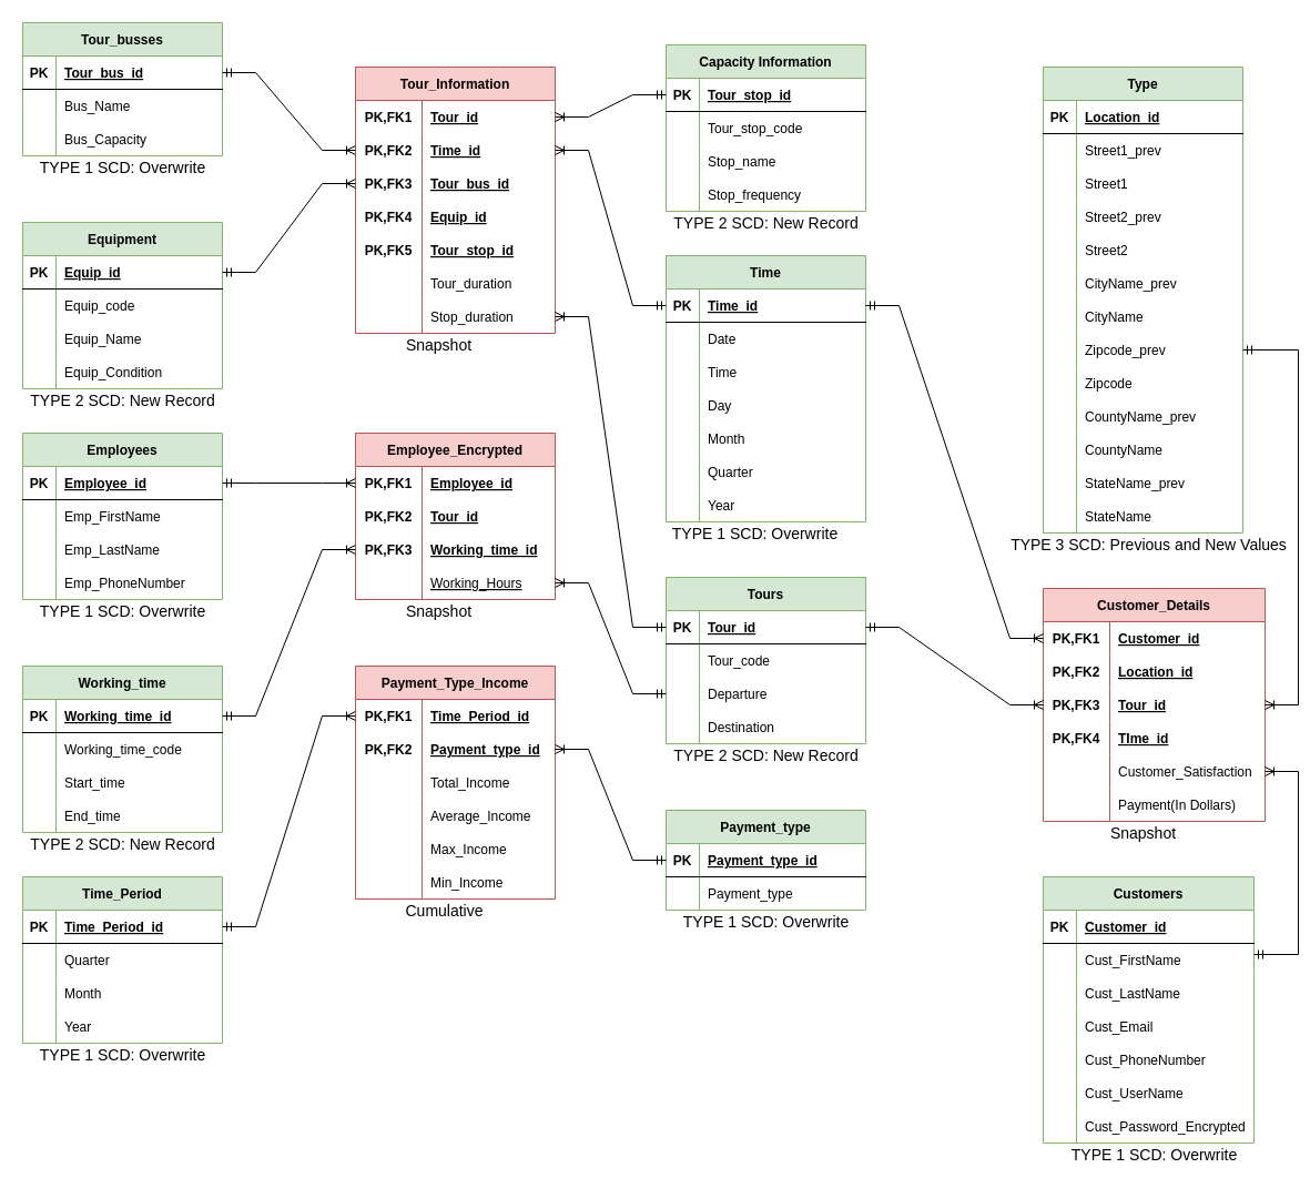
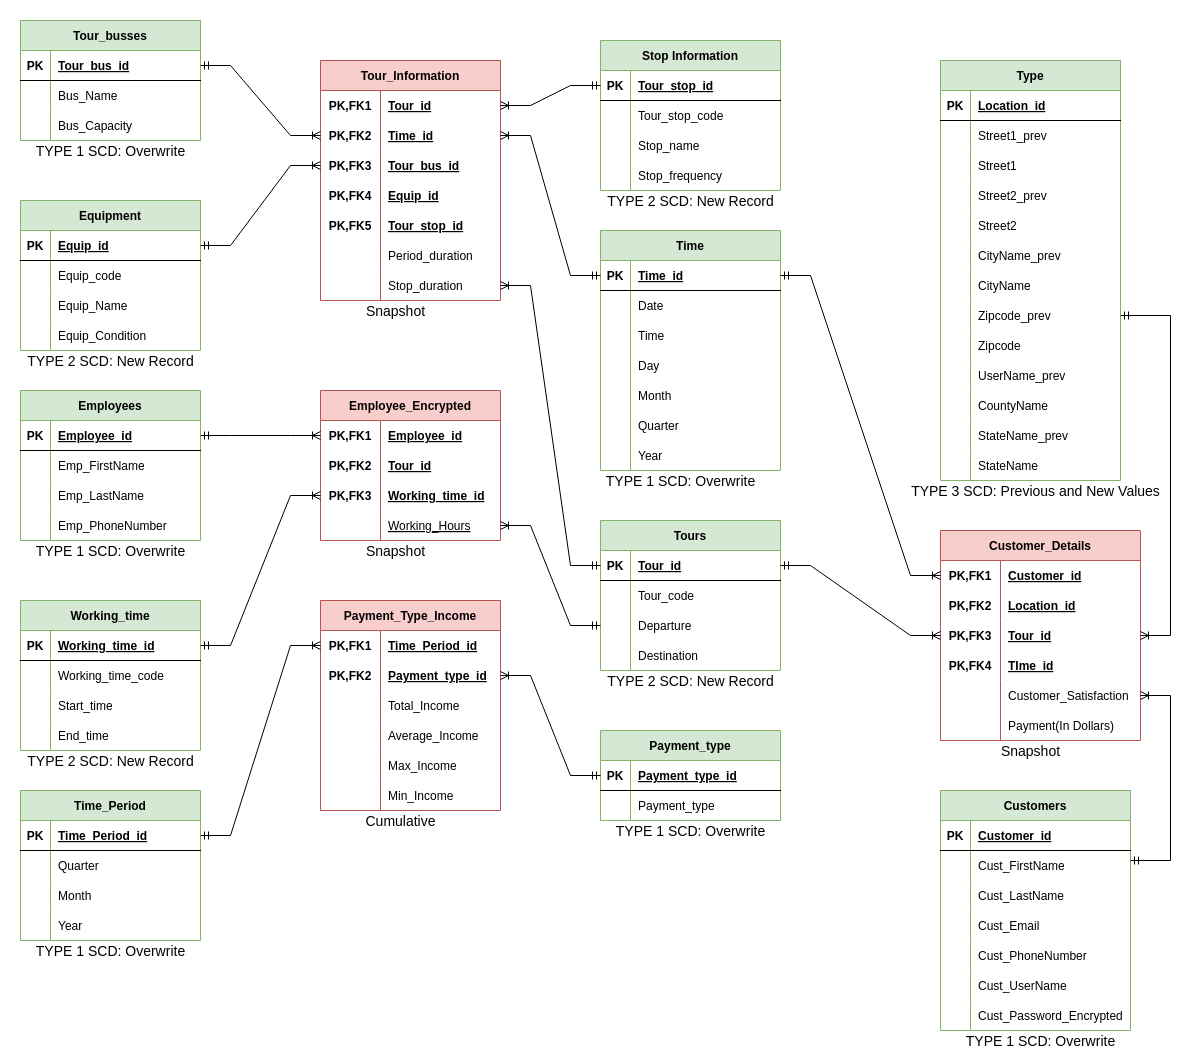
- <mxCell id="168" value="Capacity Information" style="shape=table;startSize=30;container=1;collapsible=1;childLayout=tableLayout;fixedRows=1;rowLines=0;fontStyle=1;align=center;resizeLast=1;fillColor=#d5e8d4;strokeColor=#82b366;" parent="1" vertex="1"><mxGeometry x="600" y="40" width="180" height="150" as="geometry" /></mxCell>
+ <mxCell id="168" value="Stop Information" style="shape=table;startSize=30;container=1;collapsible=1;childLayout=tableLayout;fixedRows=1;rowLines=0;fontStyle=1;align=center;resizeLast=1;fillColor=#d5e8d4;strokeColor=#82b366;" parent="1" vertex="1"><mxGeometry x="600" y="40" width="180" height="150" as="geometry" /></mxCell>
- <mxCell id="250" value="Tour_duration" style="shape=partialRectangle;connectable=0;fillColor=none;top=0;left=0;bottom=0;right=0;align=left;spacingLeft=6;overflow=hidden;" parent="248" vertex="1"><mxGeometry x="60" width="120" height="30" as="geometry"><mxRectangle width="120" height="30" as="alternateBounds" /></mxGeometry></mxCell>
+ <mxCell id="250" value="Period_duration" style="shape=partialRectangle;connectable=0;fillColor=none;top=0;left=0;bottom=0;right=0;align=left;spacingLeft=6;overflow=hidden;" parent="248" vertex="1"><mxGeometry x="60" width="120" height="30" as="geometry"><mxRectangle width="120" height="30" as="alternateBounds" /></mxGeometry></mxCell>
- <mxCell id="67" value="CountyName_prev" style="shape=partialRectangle;connectable=0;fillColor=none;top=0;left=0;bottom=0;right=0;align=left;spacingLeft=6;overflow=hidden;" parent="65" vertex="1"><mxGeometry x="30" width="150" height="30" as="geometry"><mxRectangle width="150" height="30" as="alternateBounds" /></mxGeometry></mxCell>
+ <mxCell id="67" value="UserName_prev" style="shape=partialRectangle;connectable=0;fillColor=none;top=0;left=0;bottom=0;right=0;align=left;spacingLeft=6;overflow=hidden;" parent="65" vertex="1"><mxGeometry x="30" width="150" height="30" as="geometry"><mxRectangle width="150" height="30" as="alternateBounds" /></mxGeometry></mxCell>
